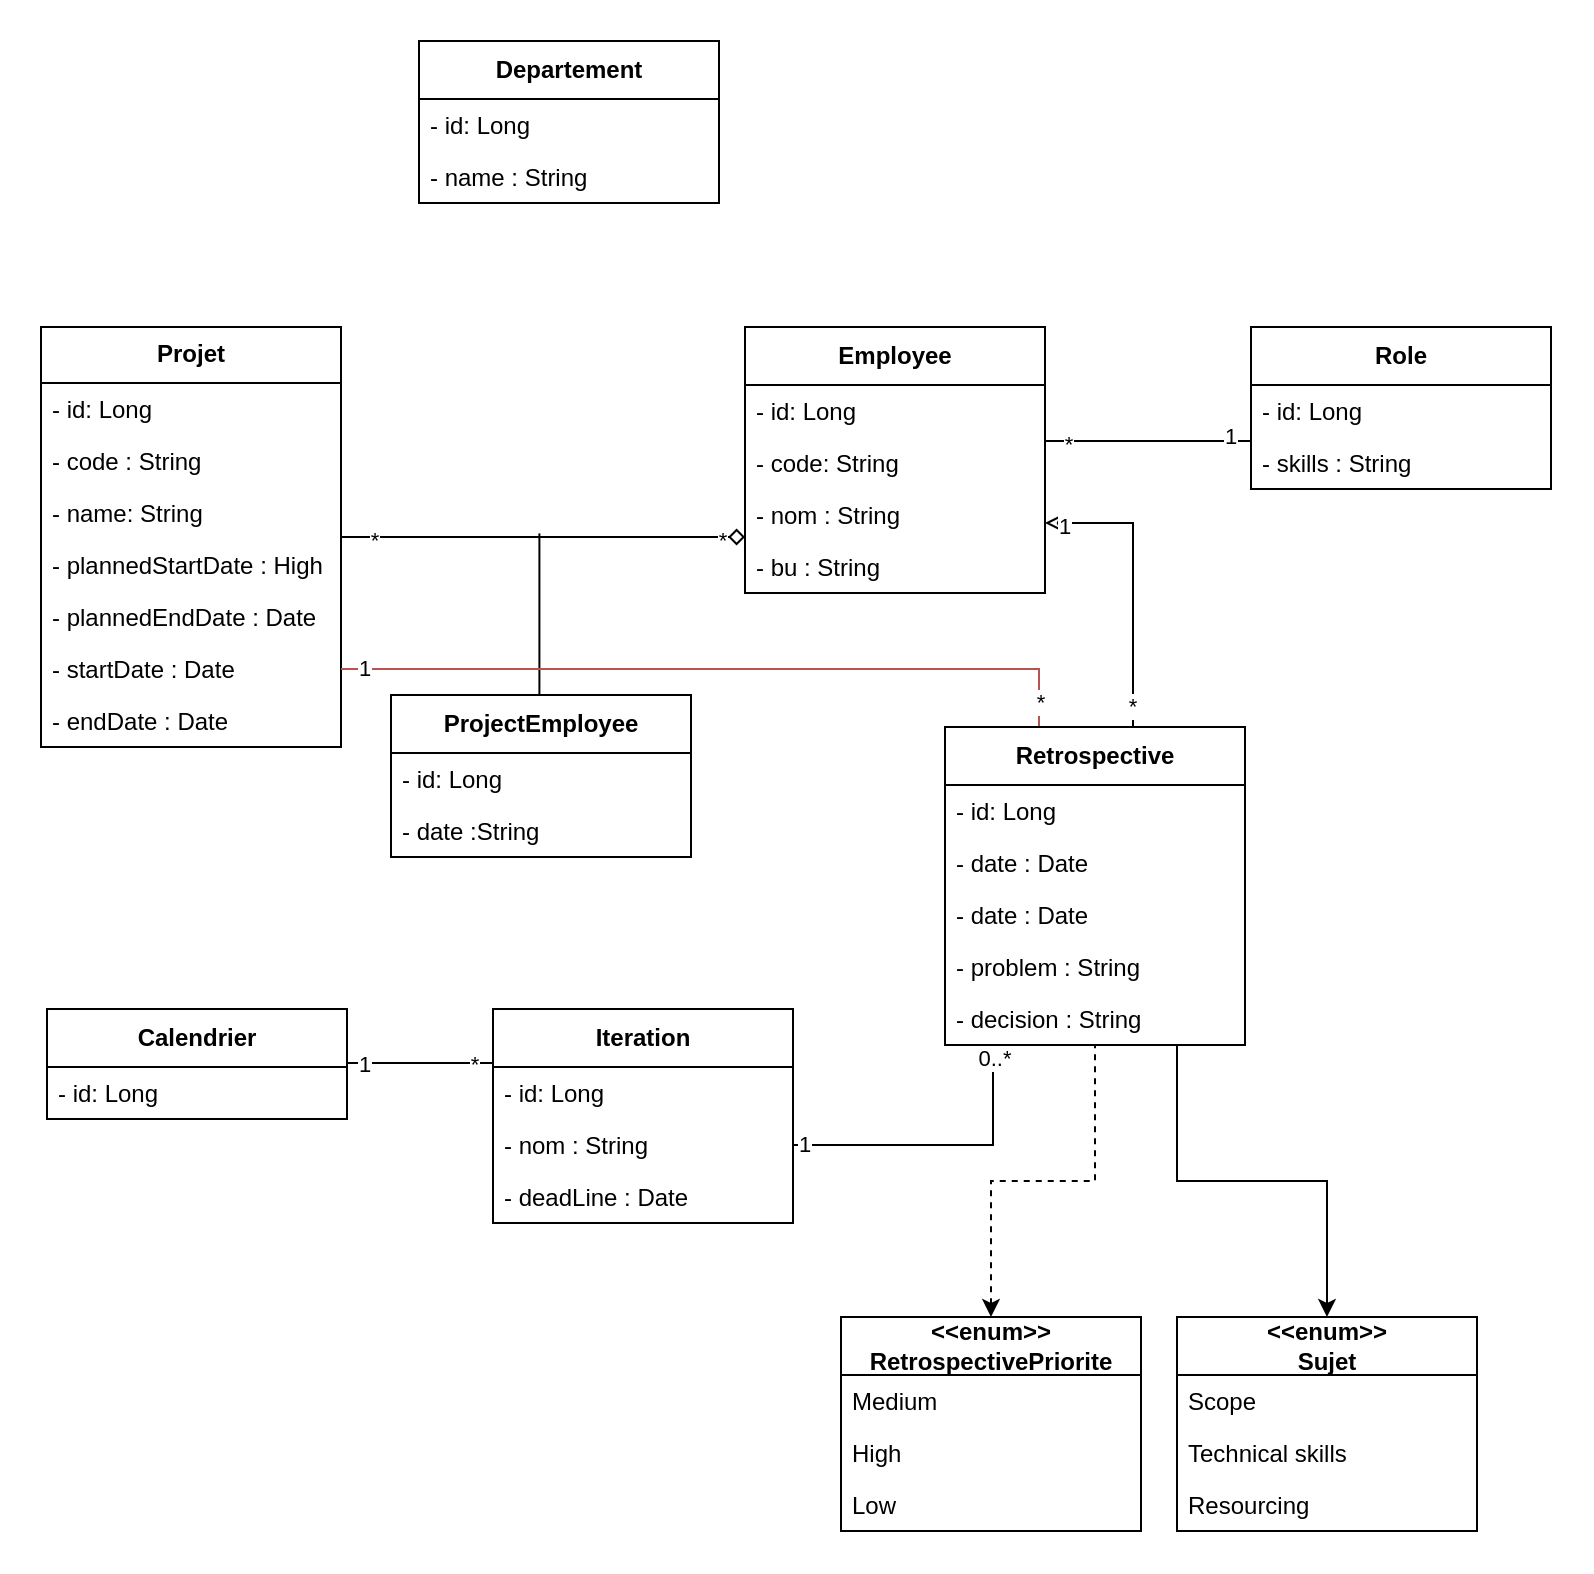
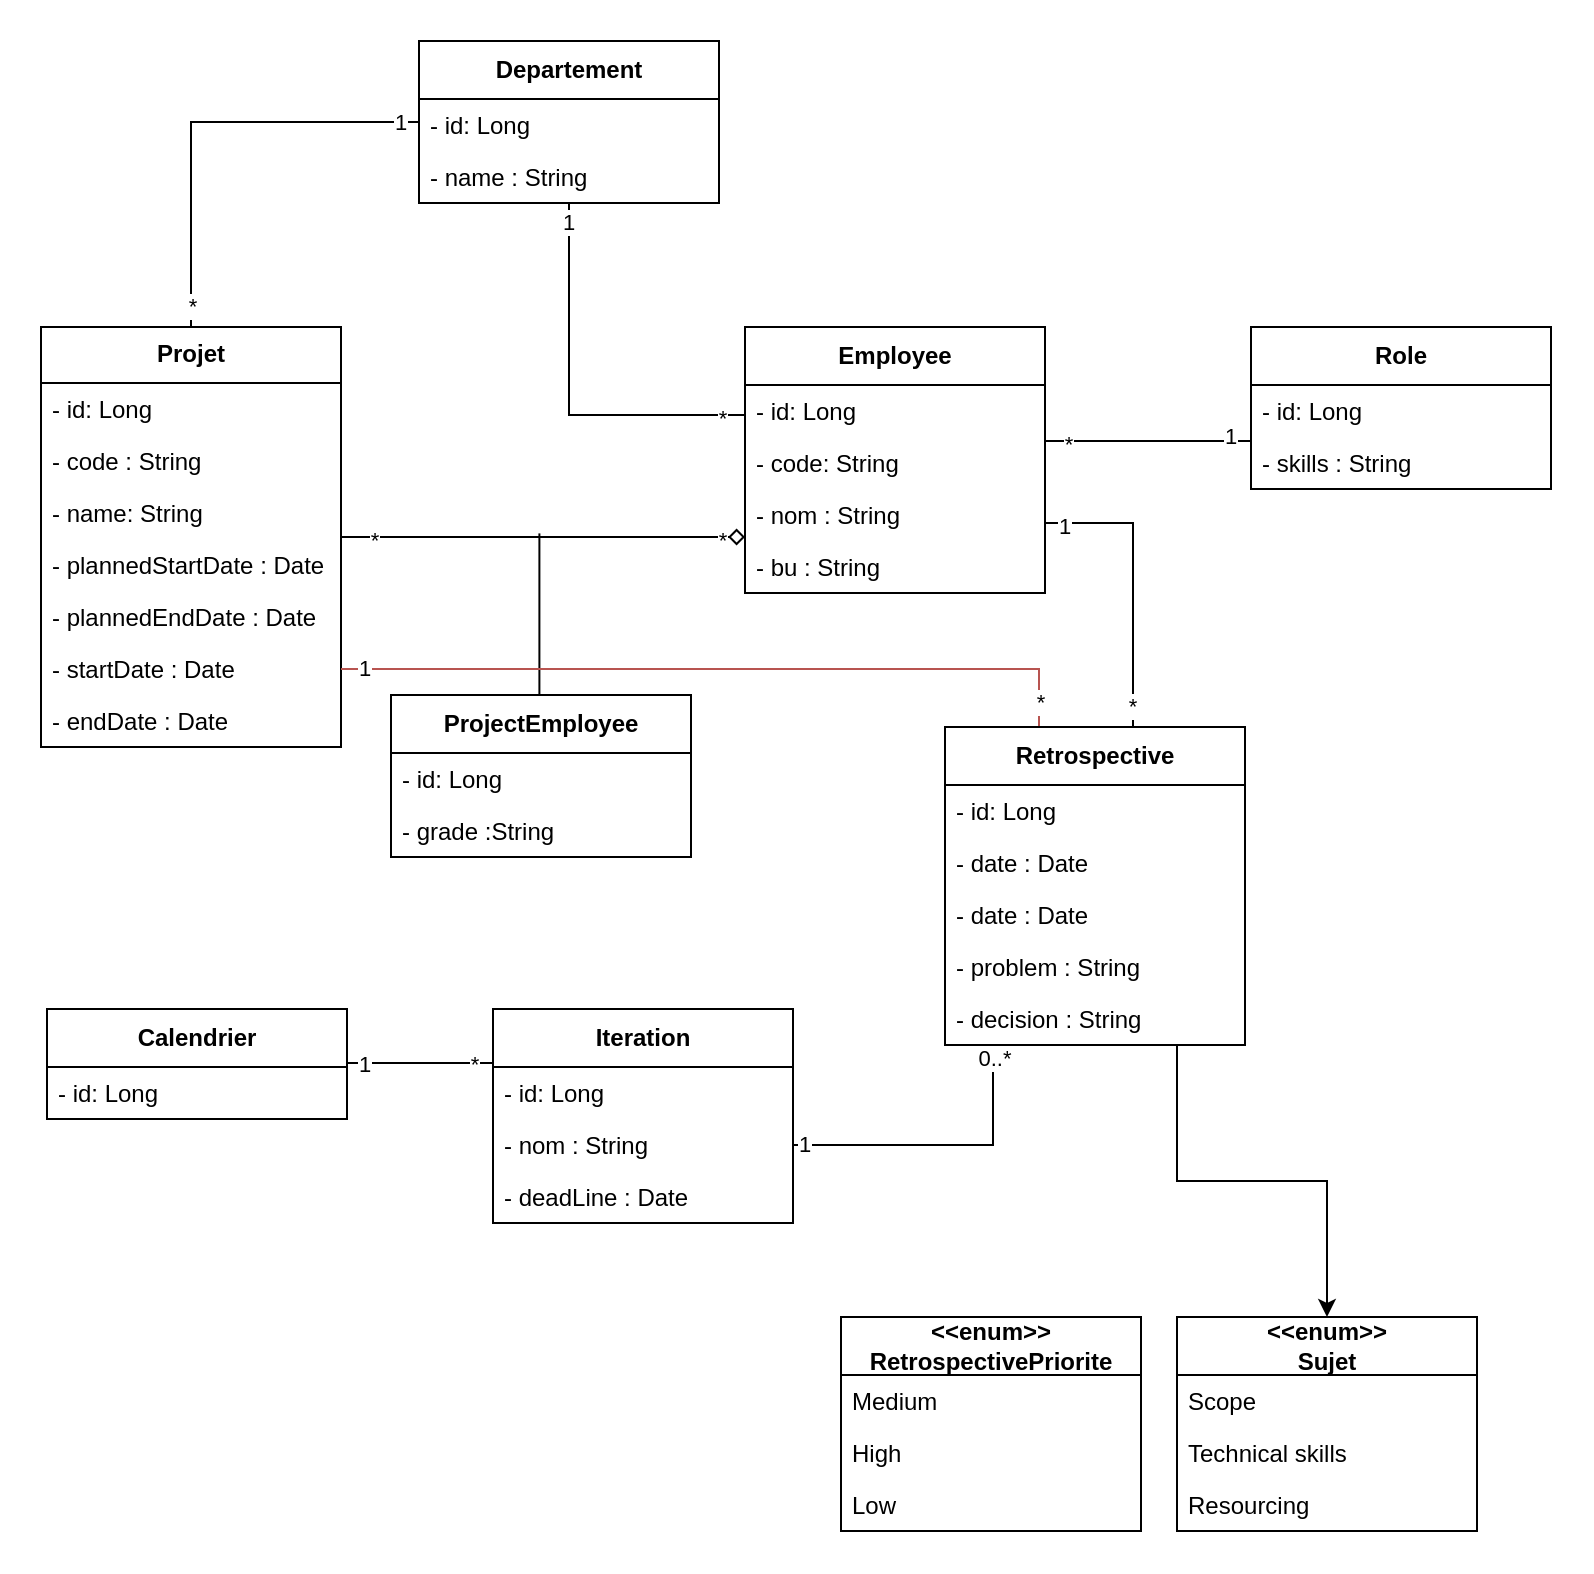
+ <mxCell id="34" style="edgeStyle=orthogonalEdgeStyle;rounded=0;orthogonalLoop=1;jettySize=auto;html=1;endArrow=none;endFill=0;" edge="1" parent="1" source="28" target="2"><mxGeometry relative="1" as="geometry" /></mxCell>
+ <mxCell id="35" value="*" style="edgeLabel;html=1;align=center;verticalAlign=middle;resizable=0;points=[];" vertex="1" connectable="0" parent="34"><mxGeometry x="0.854" y="-3" relative="1" as="geometry"><mxPoint x="3" y="5" as="offset" /></mxGeometry></mxCell>
+ <mxCell id="36" value="1" style="edgeLabel;html=1;align=center;verticalAlign=middle;resizable=0;points=[];" vertex="1" connectable="0" parent="34"><mxGeometry x="-0.951" relative="1" as="geometry"><mxPoint x="-5" as="offset" /></mxGeometry></mxCell>
+ <mxCell id="31" style="edgeStyle=orthogonalEdgeStyle;rounded=0;orthogonalLoop=1;jettySize=auto;html=1;endArrow=none;endFill=0;" edge="1" parent="1" source="28" target="10"><mxGeometry relative="1" as="geometry"><Array as="points"><mxPoint x="284" y="207" /></Array></mxGeometry></mxCell>
+ <mxCell id="32" value="*" style="edgeLabel;html=1;align=center;verticalAlign=middle;resizable=0;points=[];" vertex="1" connectable="0" parent="31"><mxGeometry x="0.823" y="1" relative="1" as="geometry"><mxPoint x="5" y="2" as="offset" /></mxGeometry></mxCell>
+ <mxCell id="33" value="1" style="edgeLabel;html=1;align=center;verticalAlign=middle;resizable=0;points=[];" vertex="1" connectable="0" parent="31"><mxGeometry x="-0.906" y="1" relative="1" as="geometry"><mxPoint x="-2" as="offset" /></mxGeometry></mxCell>
- <mxCell id="46" style="edgeStyle=orthogonalEdgeStyle;rounded=0;orthogonalLoop=1;jettySize=auto;html=1;endArrow=classic;endFill=0;" edge="1" parent="1" source="52" target="10"><mxGeometry relative="1" as="geometry"><Array as="points"><mxPoint x="566" y="261" /></Array></mxGeometry></mxCell>
+ <mxCell id="46" style="edgeStyle=orthogonalEdgeStyle;rounded=0;orthogonalLoop=1;jettySize=auto;html=1;endArrow=none;endFill=0;" edge="1" parent="1" source="52" target="10"><mxGeometry relative="1" as="geometry"><Array as="points"><mxPoint x="566" y="261" /></Array></mxGeometry></mxCell>
- <mxCell id="6" value="- plannedStartDate : High" style="text;strokeColor=none;fillColor=none;align=left;verticalAlign=top;spacingLeft=4;spacingRight=4;overflow=hidden;rotatable=0;points=[[0,0.5],[1,0.5]];portConstraint=eastwest;container=0;" vertex="1" parent="2"><mxGeometry y="106" width="150" height="26" as="geometry" /></mxCell>
+ <mxCell id="6" value="- plannedStartDate : Date" style="text;strokeColor=none;fillColor=none;align=left;verticalAlign=top;spacingLeft=4;spacingRight=4;overflow=hidden;rotatable=0;points=[[0,0.5],[1,0.5]];portConstraint=eastwest;container=0;" vertex="1" parent="2"><mxGeometry y="106" width="150" height="26" as="geometry" /></mxCell>
- <mxCell id="18" value="- date :String" style="text;strokeColor=none;fillColor=none;align=left;verticalAlign=top;spacingLeft=4;spacingRight=4;overflow=hidden;rotatable=0;points=[[0,0.5],[1,0.5]];portConstraint=eastwest;container=0;" vertex="1" parent="16"><mxGeometry y="55" width="150" height="26" as="geometry" /></mxCell>
+ <mxCell id="18" value="- grade :String" style="text;strokeColor=none;fillColor=none;align=left;verticalAlign=top;spacingLeft=4;spacingRight=4;overflow=hidden;rotatable=0;points=[[0,0.5],[1,0.5]];portConstraint=eastwest;container=0;" vertex="1" parent="16"><mxGeometry y="55" width="150" height="26" as="geometry" /></mxCell>
- <mxCell id="66" style="edgeStyle=orthogonalEdgeStyle;rounded=0;orthogonalLoop=1;jettySize=auto;html=1;endArrow=none;endFill=0;dashed=1;startArrow=classic;startFill=1;" edge="1" parent="1" source="67" target="52"><mxGeometry relative="1" as="geometry" /></mxCell>
